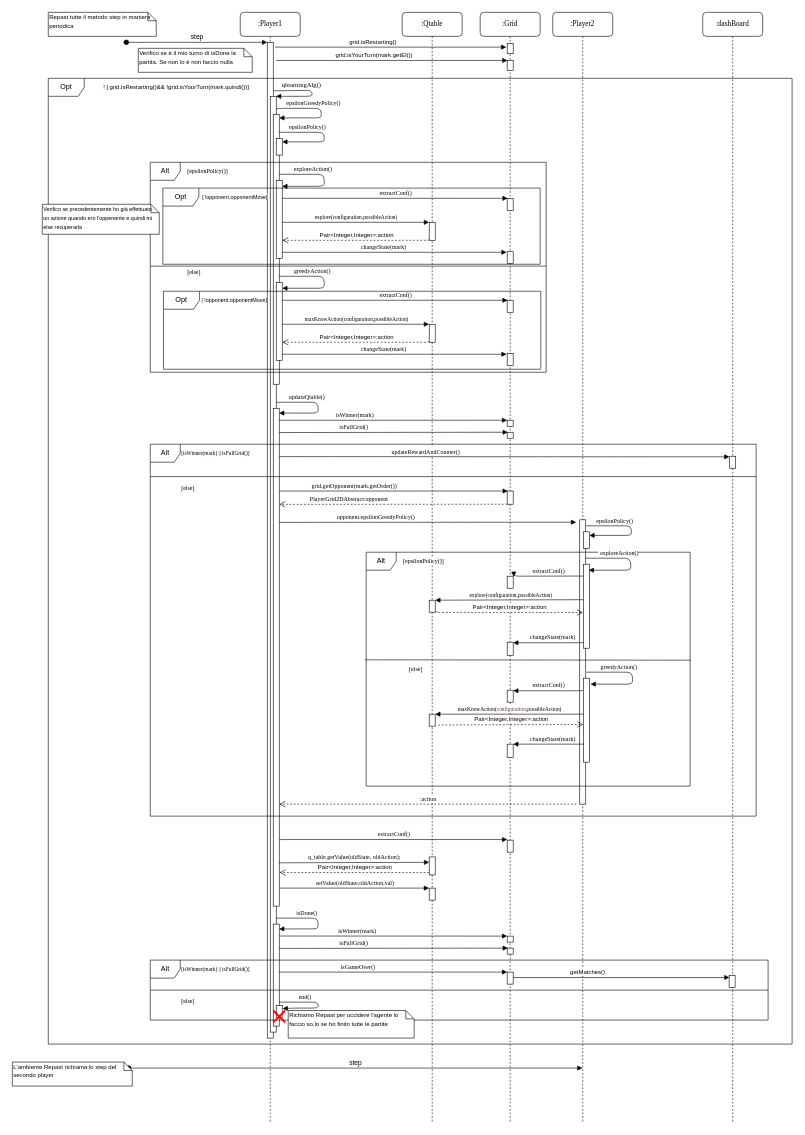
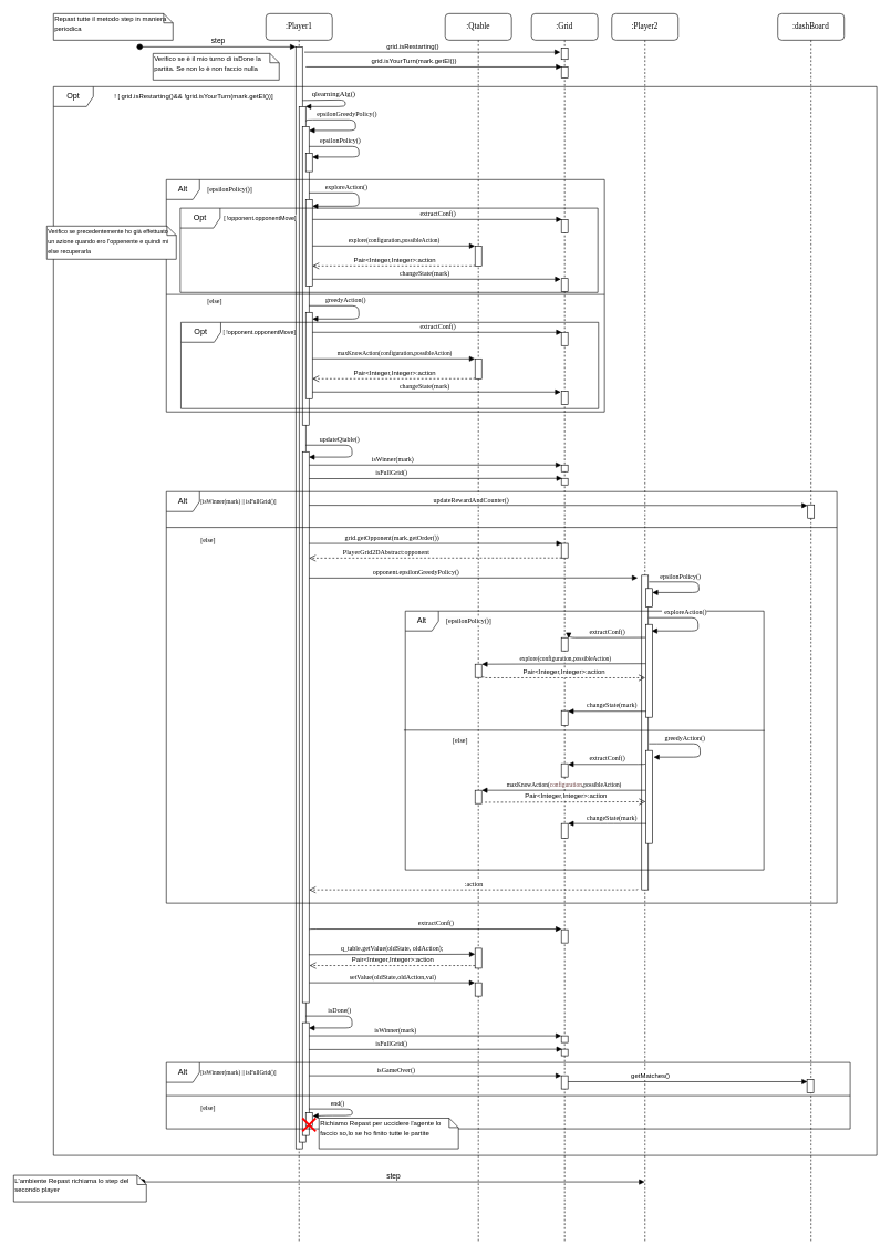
- <mxCell id="112" value="&lt;span style=&quot;color: light-dark(rgb(0, 0, 0), rgb(237, 237, 237)); font-size: 10px; background-color: light-dark(rgb(255, 255, 255), rgb(18, 18, 18)); text-align: center; text-wrap-mode: nowrap;&quot;&gt;! [&lt;/span&gt;&lt;span style=&quot;color: light-dark(rgb(0, 0, 0), rgb(237, 237, 237)); font-size: 10px; background-color: light-dark(rgb(255, 255, 255), rgb(18, 18, 18)); text-align: center; text-wrap-mode: nowrap; padding: 0px 0px 0px 2px;&quot;&gt;&lt;span style=&quot;white-space-collapse: preserve;&quot;&gt;grid.isRestarting()&amp;amp;&amp;amp; !grid.isYourTurn(mark.quindi())&lt;/span&gt;&lt;/span&gt;&lt;span style=&quot;color: light-dark(rgb(0, 0, 0), rgb(237, 237, 237)); font-size: 10px; background-color: light-dark(rgb(255, 255, 255), rgb(18, 18, 18)); text-align: center; text-wrap-mode: nowrap;&quot;&gt;]&lt;/span&gt;" style="text;whiteSpace=wrap;html=1;" vertex="1" parent="1"><mxGeometry x="170" y="130" width="240" height="30" as="geometry" /></mxCell>
+ <mxCell id="112" value="&lt;span style=&quot;color: light-dark(rgb(0, 0, 0), rgb(237, 237, 237)); font-size: 10px; background-color: light-dark(rgb(255, 255, 255), rgb(18, 18, 18)); text-align: center; text-wrap-mode: nowrap;&quot;&gt;! [&lt;/span&gt;&lt;span style=&quot;color: light-dark(rgb(0, 0, 0), rgb(237, 237, 237)); font-size: 10px; background-color: light-dark(rgb(255, 255, 255), rgb(18, 18, 18)); text-align: center; text-wrap-mode: nowrap; padding: 0px 0px 0px 2px;&quot;&gt;&lt;span style=&quot;white-space-collapse: preserve;&quot;&gt;grid.isRestarting()&amp;amp;&amp;amp; !grid.isYourTurn(mark.getEl())&lt;/span&gt;&lt;/span&gt;&lt;span style=&quot;color: light-dark(rgb(0, 0, 0), rgb(237, 237, 237)); font-size: 10px; background-color: light-dark(rgb(255, 255, 255), rgb(18, 18, 18)); text-align: center; text-wrap-mode: nowrap;&quot;&gt;]&lt;/span&gt;" style="text;whiteSpace=wrap;html=1;" vertex="1" parent="1"><mxGeometry x="170" y="130" width="240" height="30" as="geometry" /></mxCell>
